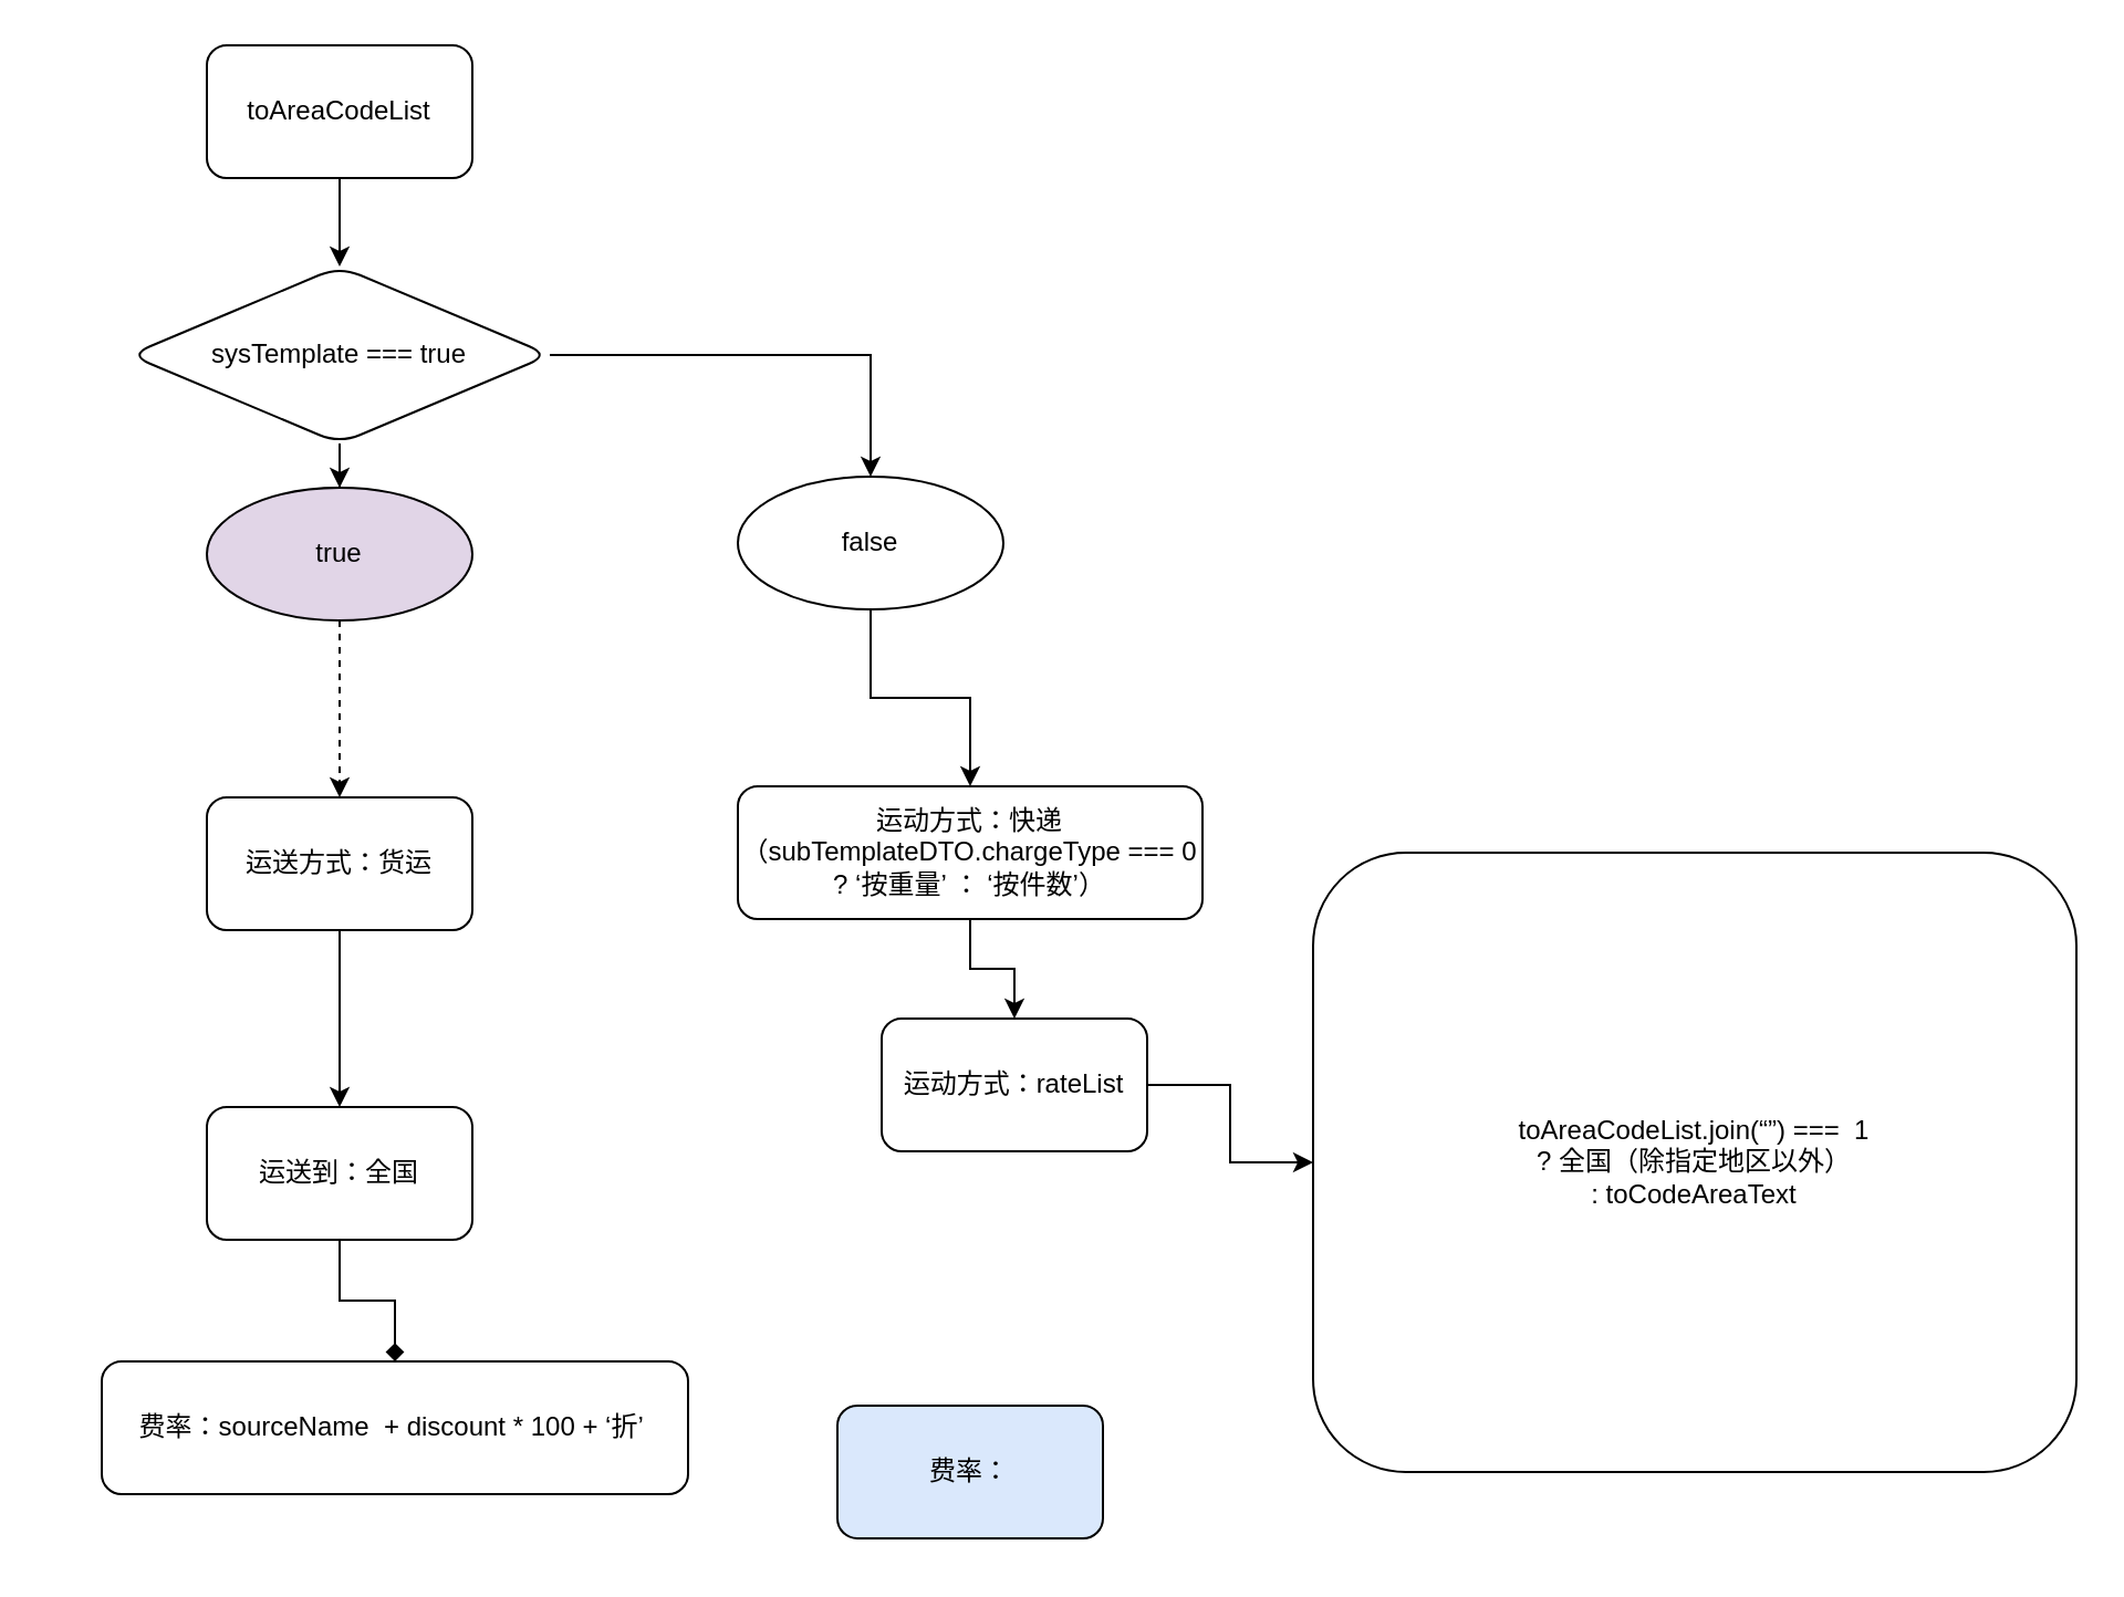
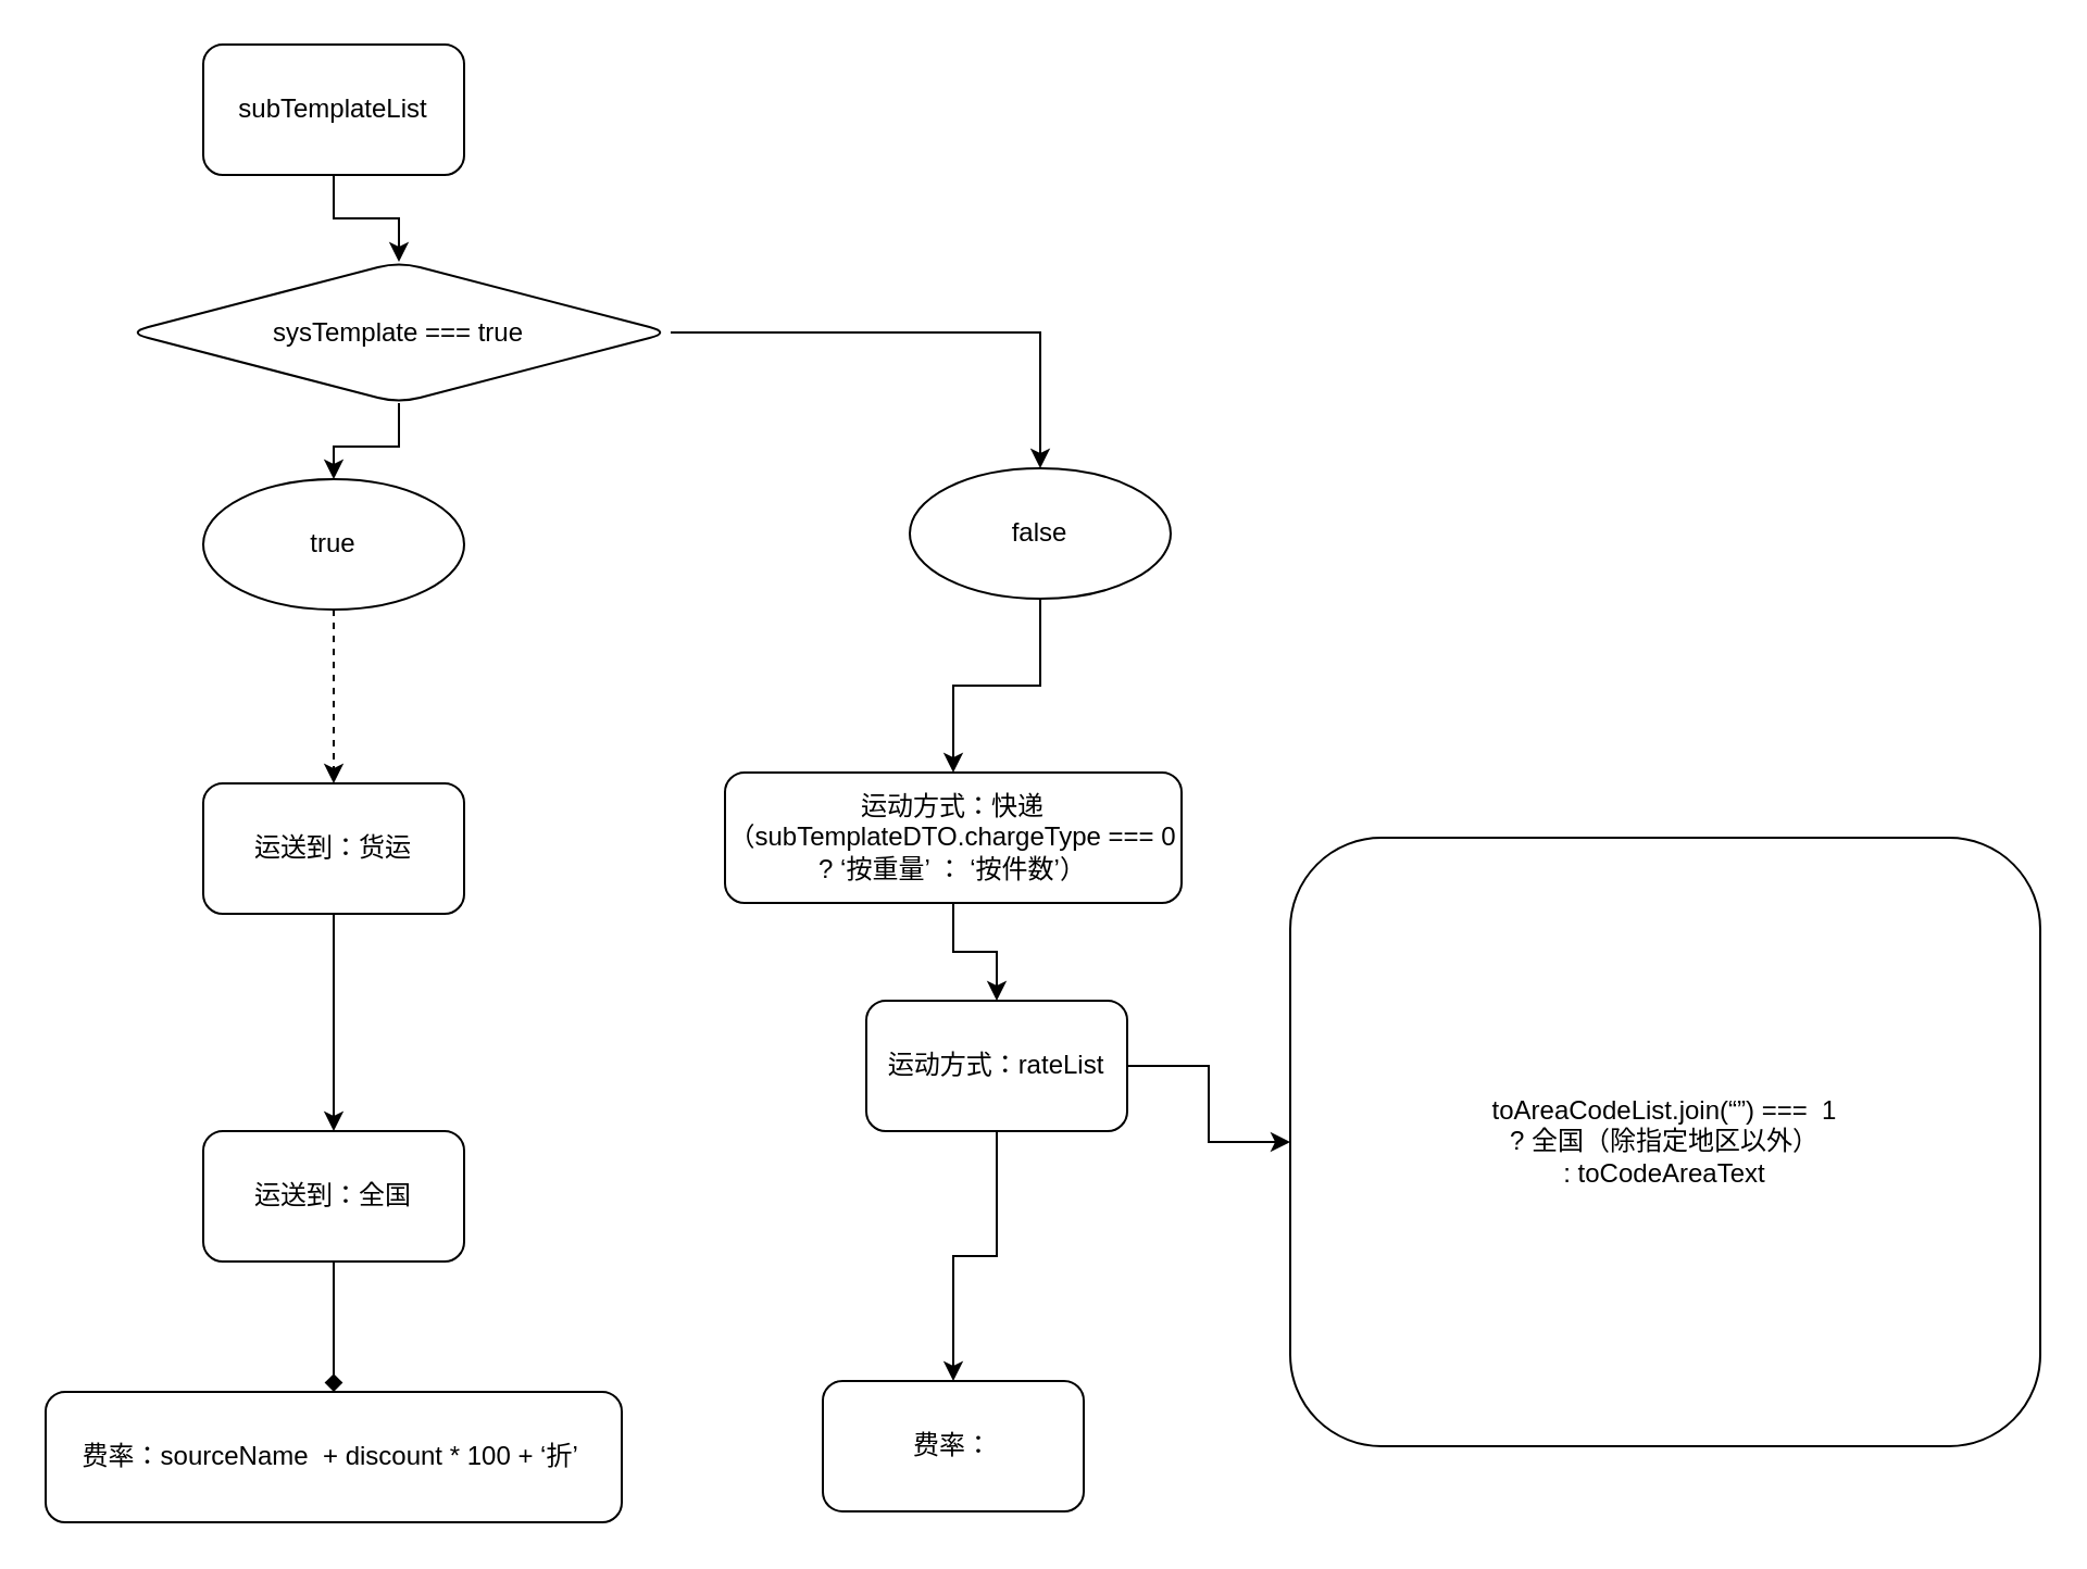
- <mxCell id="3" value="toAreaCodeList" style="rounded=1;whiteSpace=wrap;html=1;" vertex="1" parent="1"><mxGeometry x="93" y="20" width="120" height="60" as="geometry" /></mxCell>
+ <mxCell id="3" value="subTemplateList" style="rounded=1;whiteSpace=wrap;html=1;" vertex="1" parent="1"><mxGeometry x="93" y="20" width="120" height="60" as="geometry" /></mxCell>
- <mxCell id="6" value="sysTemplate === true" style="rhombus;whiteSpace=wrap;html=1;rounded=1;" vertex="1" parent="1"><mxGeometry x="58" y="120" width="190" height="80" as="geometry" /></mxCell>
+ <mxCell id="6" value="sysTemplate === true" style="rhombus;whiteSpace=wrap;html=1;rounded=1;" vertex="1" parent="1"><mxGeometry x="58" y="120" width="250" height="65" as="geometry" /></mxCell>
- <mxCell id="8" value="false" style="ellipse;whiteSpace=wrap;html=1;rounded=1;" vertex="1" parent="1"><mxGeometry x="333" y="215" width="120" height="60" as="geometry" /></mxCell>
+ <mxCell id="8" value="false" style="ellipse;whiteSpace=wrap;html=1;rounded=1;" vertex="1" parent="1"><mxGeometry x="418" y="215" width="120" height="60" as="geometry" /></mxCell>
- <mxCell id="10" value="true" style="ellipse;whiteSpace=wrap;html=1;rounded=1;fillColor=#e1d5e7;" vertex="1" parent="1"><mxGeometry x="93" y="220" width="120" height="60" as="geometry" /></mxCell>
+ <mxCell id="10" value="true" style="ellipse;whiteSpace=wrap;html=1;rounded=1;" vertex="1" parent="1"><mxGeometry x="93" y="220" width="120" height="60" as="geometry" /></mxCell>
- <mxCell id="12" value="运送方式：货运" style="whiteSpace=wrap;html=1;rounded=1;" vertex="1" parent="1"><mxGeometry x="93" y="360" width="120" height="60" as="geometry" /></mxCell>
+ <mxCell id="12" value="运送到：货运" style="whiteSpace=wrap;html=1;rounded=1;" vertex="1" parent="1"><mxGeometry x="93" y="360" width="120" height="60" as="geometry" /></mxCell>
- <mxCell id="16" value="运送到：全国" style="whiteSpace=wrap;html=1;rounded=1;" vertex="1" parent="1"><mxGeometry x="93" y="500" width="120" height="60" as="geometry" /></mxCell>
+ <mxCell id="16" value="运送到：全国" style="whiteSpace=wrap;html=1;rounded=1;" vertex="1" parent="1"><mxGeometry x="93" y="520" width="120" height="60" as="geometry" /></mxCell>
+ <mxCell id="18" value="" style="edgeStyle=orthogonalEdgeStyle;rounded=0;orthogonalLoop=1;jettySize=auto;html=1;" edge="1" parent="1" source="19" target="22"><mxGeometry relative="1" as="geometry" /></mxCell>
- <mxCell id="21" value="费率：sourceName &amp;nbsp;+ discount * 100 + ‘折’&amp;nbsp;" style="whiteSpace=wrap;html=1;rounded=1;" vertex="1" parent="1"><mxGeometry x="45.5" y="615" width="265" height="60" as="geometry" /></mxCell>
+ <mxCell id="21" value="费率：sourceName &amp;nbsp;+ discount * 100 + ‘折’&amp;nbsp;" style="whiteSpace=wrap;html=1;rounded=1;" vertex="1" parent="1"><mxGeometry x="20.5" y="640" width="265" height="60" as="geometry" /></mxCell>
- <mxCell id="22" value="费率：" style="whiteSpace=wrap;html=1;rounded=1;fillColor=#dae8fc;" vertex="1" parent="1"><mxGeometry x="378" y="635" width="120" height="60" as="geometry" /></mxCell>
+ <mxCell id="22" value="费率：" style="whiteSpace=wrap;html=1;rounded=1;" vertex="1" parent="1"><mxGeometry x="378" y="635" width="120" height="60" as="geometry" /></mxCell>
